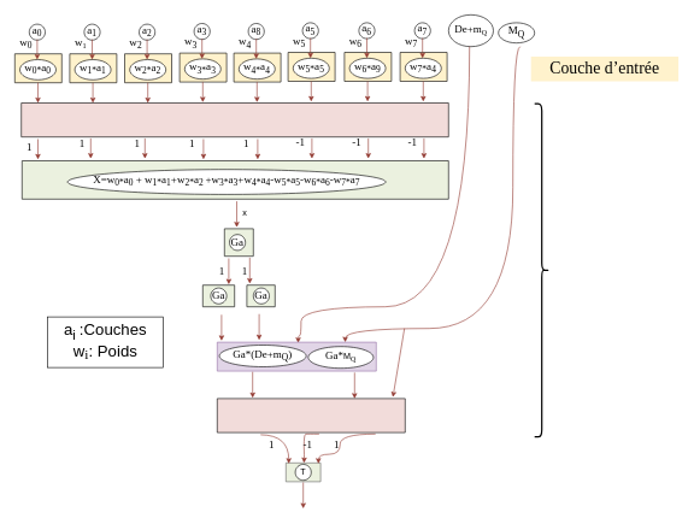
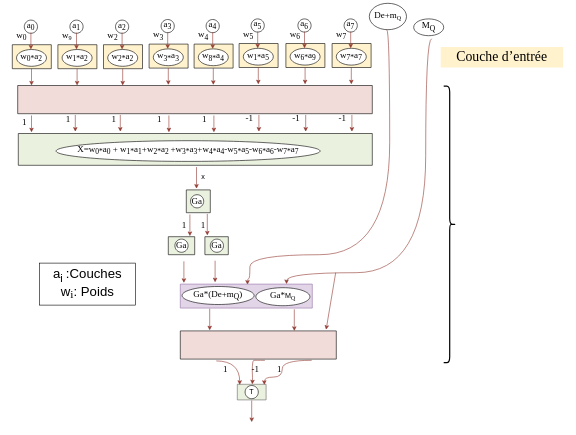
- <mxCell id="36" value="&lt;p style=&quot;margin-left: 0 ; margin-right: 0 ; margin-top: 0px ; margin-bottom: 0px ; text-indent: 0 ; direction: ltr&quot;&gt;&lt;font style=&quot;font-size: 15px ; font-family: &amp;#34;cambria math&amp;#34; ; color: #000000 ; direction: ltr ; letter-spacing: 0px ; line-height: 120% ; opacity: 1&quot;&gt;a&lt;sub&gt;8&lt;/sub&gt;&lt;/font&gt;&lt;/p&gt;" style="verticalAlign=middle;align=center;vsdxID=66;fillColor=#FFFFFF;gradientColor=none;shape=stencil(vVHLDsIgEPwajiQI6RfU+h8bu22JCGRB2/69kG1iazx58DazM/vIjjBtmiCi0CplCjecbZ8nYc5Ca+snJJsLEqYTph0C4Ujh4XvmEaqzont41gkL96naodXKrGF6YSfQtUi0OXXDVlqPfJNP6usotUhYbJIUMmQb/GGrAxpRljVycDBuc1hKM2LclX8/7H9nFfB+82Cd45T2+mcspcSRmu4F);spacingTop=-3;spacingBottom=-1;spacingLeft=-3;spacingRight=-3;labelBackgroundColor=none;rounded=0;html=1;whiteSpace=wrap;" parent="1" vertex="1"><mxGeometry x="343" y="32" width="22" height="22" as="geometry" /></mxCell>
+ <mxCell id="36" value="&lt;p style=&quot;margin-left: 0 ; margin-right: 0 ; margin-top: 0px ; margin-bottom: 0px ; text-indent: 0 ; direction: ltr&quot;&gt;&lt;font style=&quot;font-size: 15px ; font-family: &amp;#34;cambria math&amp;#34; ; color: #000000 ; direction: ltr ; letter-spacing: 0px ; line-height: 120% ; opacity: 1&quot;&gt;a&lt;sub&gt;4&lt;/sub&gt;&lt;/font&gt;&lt;/p&gt;" style="verticalAlign=middle;align=center;vsdxID=66;fillColor=#FFFFFF;gradientColor=none;shape=stencil(vVHLDsIgEPwajiQI6RfU+h8bu22JCGRB2/69kG1iazx58DazM/vIjjBtmiCi0CplCjecbZ8nYc5Ca+snJJsLEqYTph0C4Ujh4XvmEaqzont41gkL96naodXKrGF6YSfQtUi0OXXDVlqPfJNP6usotUhYbJIUMmQb/GGrAxpRljVycDBuc1hKM2LclX8/7H9nFfB+82Cd45T2+mcspcSRmu4F);spacingTop=-3;spacingBottom=-1;spacingLeft=-3;spacingRight=-3;labelBackgroundColor=none;rounded=0;html=1;whiteSpace=wrap;" parent="1" vertex="1"><mxGeometry x="343" y="32" width="22" height="22" as="geometry" /></mxCell>
- <mxCell id="82" value="&lt;span style=&quot;font-family: &amp;#34;cambria math&amp;#34; ; font-size: 15px&quot;&gt;De+&lt;/span&gt;&lt;span style=&quot;font-family: &amp;#34;cambria math&amp;#34; ; letter-spacing: 0px ; font-size: 15px&quot;&gt;m&lt;/span&gt;&lt;sub style=&quot;font-family: &amp;#34;cambria math&amp;#34; ; letter-spacing: 0px&quot;&gt;Q&lt;/sub&gt;&lt;span style=&quot;font-family: &amp;#34;cambria math&amp;#34; ; font-size: 15px&quot;&gt;&lt;br&gt;&lt;/span&gt;" style="verticalAlign=middle;align=center;vsdxID=66;fillColor=#FFFFFF;gradientColor=none;shape=stencil(vVHLDsIgEPwajiQI6RfU+h8bu22JCGRB2/69kG1iazx58DazM/vIjjBtmiCi0CplCjecbZ8nYc5Ca+snJJsLEqYTph0C4Ujh4XvmEaqzont41gkL96naodXKrGF6YSfQtUi0OXXDVlqPfJNP6usotUhYbJIUMmQb/GGrAxpRljVycDBuc1hKM2LclX8/7H9nFfB+82Cd45T2+mcspcSRmu4F);spacingTop=-3;spacingBottom=-1;spacingLeft=-3;spacingRight=-3;labelBackgroundColor=none;rounded=0;html=1;whiteSpace=wrap;" parent="1" vertex="1"><mxGeometry x="620" y="20" width="62" height="44" as="geometry" /></mxCell>
+ <mxCell id="82" value="&lt;span style=&quot;font-family: &amp;#34;cambria math&amp;#34; ; font-size: 15px&quot;&gt;De+&lt;/span&gt;&lt;span style=&quot;font-family: &amp;#34;cambria math&amp;#34; ; letter-spacing: 0px ; font-size: 15px&quot;&gt;m&lt;/span&gt;&lt;sub style=&quot;font-family: &amp;#34;cambria math&amp;#34; ; letter-spacing: 0px&quot;&gt;Q&lt;/sub&gt;&lt;span style=&quot;font-family: &amp;#34;cambria math&amp;#34; ; font-size: 15px&quot;&gt;&lt;br&gt;&lt;/span&gt;" style="verticalAlign=middle;align=center;vsdxID=66;fillColor=#FFFFFF;gradientColor=none;shape=stencil(vVHLDsIgEPwajiQI6RfU+h8bu22JCGRB2/69kG1iazx58DazM/vIjjBtmiCi0CplCjecbZ8nYc5Ca+snJJsLEqYTph0C4Ujh4XvmEaqzont41gkL96naodXKrGF6YSfQtUi0OXXDVlqPfJNP6usotUhYbJIUMmQb/GGrAxpRljVycDBuc1hKM2LclX8/7H9nFfB+82Cd45T2+mcspcSRmu4F);spacingTop=-3;spacingBottom=-1;spacingLeft=-3;spacingRight=-3;labelBackgroundColor=none;rounded=0;html=1;whiteSpace=wrap;" parent="1" vertex="1"><mxGeometry x="615" y="5" width="62" height="44" as="geometry" /></mxCell>
- <mxCell id="20" value="&lt;font style=&quot;letter-spacing: 0px ; font-family: &amp;#34;cambria math&amp;#34; ; direction: ltr ; line-height: 18px ; opacity: 1&quot;&gt;&lt;sub&gt;&lt;span style=&quot;font-size: 15px&quot;&gt;w&lt;/span&gt;&lt;span style=&quot;font-size: 12.5px&quot;&gt;&lt;sub&gt;1&lt;/sub&gt;&lt;/span&gt;&lt;/sub&gt;&lt;/font&gt;" style="text;html=1;align=center;verticalAlign=middle;resizable=0;points=[];autosize=1;strokeColor=none;" parent="1" vertex="1"><mxGeometry x="96" y="44" width="30" height="30" as="geometry" /></mxCell>
+ <mxCell id="20" value="&lt;font style=&quot;letter-spacing: 0px ; font-family: &amp;#34;cambria math&amp;#34; ; direction: ltr ; line-height: 18px ; opacity: 1&quot;&gt;&lt;sub&gt;&lt;span style=&quot;font-size: 15px&quot;&gt;w&lt;/span&gt;&lt;span style=&quot;font-size: 12.5px&quot;&gt;&lt;sub&gt;9&lt;/sub&gt;&lt;/span&gt;&lt;/sub&gt;&lt;/font&gt;" style="text;html=1;align=center;verticalAlign=middle;resizable=0;points=[];autosize=1;strokeColor=none;" parent="1" vertex="1"><mxGeometry x="96" y="44" width="30" height="30" as="geometry" /></mxCell>
- <mxCell id="41" value="&lt;p style=&quot;margin-left: 0 ; margin-right: 0 ; margin-top: 0px ; margin-bottom: 0px ; text-indent: 0 ; direction: ltr&quot;&gt;&lt;font style=&quot;font-size: 15px ; font-family: &amp;#34;cambria math&amp;#34; ; color: #000000 ; direction: ltr ; letter-spacing: 0px ; line-height: 120% ; opacity: 1&quot;&gt;w&lt;sub&gt;5*&lt;/sub&gt;a&lt;sub&gt;5&lt;/sub&gt;&lt;br&gt;&lt;/font&gt;&lt;/p&gt;" style="verticalAlign=middle;align=center;vsdxID=66;fillColor=#FFFFFF;gradientColor=none;shape=stencil(vVHLDsIgEPwajiQI6RfU+h8bu22JCGRB2/69kG1iazx58DazM/vIjjBtmiCi0CplCjecbZ8nYc5Ca+snJJsLEqYTph0C4Ujh4XvmEaqzont41gkL96naodXKrGF6YSfQtUi0OXXDVlqPfJNP6usotUhYbJIUMmQb/GGrAxpRljVycDBuc1hKM2LclX8/7H9nFfB+82Cd45T2+mcspcSRmu4F);spacingTop=-3;spacingBottom=-1;spacingLeft=-3;spacingRight=-3;labelBackgroundColor=none;rounded=0;html=1;whiteSpace=wrap;" parent="1" vertex="1"><mxGeometry x="405" y="80" width="50" height="28" as="geometry" /></mxCell>
+ <mxCell id="41" value="&lt;p style=&quot;margin-left: 0 ; margin-right: 0 ; margin-top: 0px ; margin-bottom: 0px ; text-indent: 0 ; direction: ltr&quot;&gt;&lt;font style=&quot;font-size: 15px ; font-family: &amp;#34;cambria math&amp;#34; ; color: #000000 ; direction: ltr ; letter-spacing: 0px ; line-height: 120% ; opacity: 1&quot;&gt;w&lt;sub&gt;1*&lt;/sub&gt;a&lt;sub&gt;5&lt;/sub&gt;&lt;br&gt;&lt;/font&gt;&lt;/p&gt;" style="verticalAlign=middle;align=center;vsdxID=66;fillColor=#FFFFFF;gradientColor=none;shape=stencil(vVHLDsIgEPwajiQI6RfU+h8bu22JCGRB2/69kG1iazx58DazM/vIjjBtmiCi0CplCjecbZ8nYc5Ca+snJJsLEqYTph0C4Ujh4XvmEaqzont41gkL96naodXKrGF6YSfQtUi0OXXDVlqPfJNP6usotUhYbJIUMmQb/GGrAxpRljVycDBuc1hKM2LclX8/7H9nFfB+82Cd45T2+mcspcSRmu4F);spacingTop=-3;spacingBottom=-1;spacingLeft=-3;spacingRight=-3;labelBackgroundColor=none;rounded=0;html=1;whiteSpace=wrap;" parent="1" vertex="1"><mxGeometry x="405" y="80" width="50" height="28" as="geometry" /></mxCell>
- <mxCell id="53" value="&lt;p style=&quot;margin-left: 0 ; margin-right: 0 ; margin-top: 0px ; margin-bottom: 0px ; text-indent: 0 ; direction: ltr&quot;&gt;&lt;font style=&quot;font-size: 15px ; font-family: &amp;#34;cambria math&amp;#34; ; color: #000000 ; direction: ltr ; letter-spacing: 0px ; line-height: 120% ; opacity: 1&quot;&gt;w&lt;sub&gt;7*&lt;/sub&gt;a&lt;sub&gt;4&lt;/sub&gt;&lt;br&gt;&lt;/font&gt;&lt;/p&gt;" style="verticalAlign=middle;align=center;vsdxID=66;fillColor=#FFFFFF;gradientColor=none;shape=stencil(vVHLDsIgEPwajiQI6RfU+h8bu22JCGRB2/69kG1iazx58DazM/vIjjBtmiCi0CplCjecbZ8nYc5Ca+snJJsLEqYTph0C4Ujh4XvmEaqzont41gkL96naodXKrGF6YSfQtUi0OXXDVlqPfJNP6usotUhYbJIUMmQb/GGrAxpRljVycDBuc1hKM2LclX8/7H9nFfB+82Cd45T2+mcspcSRmu4F);spacingTop=-3;spacingBottom=-1;spacingLeft=-3;spacingRight=-3;labelBackgroundColor=none;rounded=0;html=1;whiteSpace=wrap;" parent="1" vertex="1"><mxGeometry x="560" y="80" width="50" height="28" as="geometry" /></mxCell>
+ <mxCell id="53" value="&lt;p style=&quot;margin-left: 0 ; margin-right: 0 ; margin-top: 0px ; margin-bottom: 0px ; text-indent: 0 ; direction: ltr&quot;&gt;&lt;font style=&quot;font-size: 15px ; font-family: &amp;#34;cambria math&amp;#34; ; color: #000000 ; direction: ltr ; letter-spacing: 0px ; line-height: 120% ; opacity: 1&quot;&gt;w&lt;sub&gt;7*&lt;/sub&gt;a&lt;sub&gt;7&lt;/sub&gt;&lt;br&gt;&lt;/font&gt;&lt;/p&gt;" style="verticalAlign=middle;align=center;vsdxID=66;fillColor=#FFFFFF;gradientColor=none;shape=stencil(vVHLDsIgEPwajiQI6RfU+h8bu22JCGRB2/69kG1iazx58DazM/vIjjBtmiCi0CplCjecbZ8nYc5Ca+snJJsLEqYTph0C4Ujh4XvmEaqzont41gkL96naodXKrGF6YSfQtUi0OXXDVlqPfJNP6usotUhYbJIUMmQb/GGrAxpRljVycDBuc1hKM2LclX8/7H9nFfB+82Cd45T2+mcspcSRmu4F);spacingTop=-3;spacingBottom=-1;spacingLeft=-3;spacingRight=-3;labelBackgroundColor=none;rounded=0;html=1;whiteSpace=wrap;" parent="1" vertex="1"><mxGeometry x="560" y="80" width="50" height="28" as="geometry" /></mxCell>
- <mxCell id="11" value="&lt;p style=&quot;margin-left: 0 ; margin-right: 0 ; margin-top: 0px ; margin-bottom: 0px ; text-indent: 0 ; direction: ltr&quot;&gt;&lt;font style=&quot;font-size: 15px ; font-family: &amp;#34;cambria math&amp;#34; ; color: #000000 ; direction: ltr ; letter-spacing: 0px ; line-height: 120% ; opacity: 1&quot;&gt;w&lt;sub&gt;0*&lt;/sub&gt;a&lt;sub&gt;0&lt;/sub&gt;&lt;br&gt;&lt;/font&gt;&lt;/p&gt;" style="verticalAlign=middle;align=center;vsdxID=66;fillColor=#FFFFFF;gradientColor=none;shape=stencil(vVHLDsIgEPwajiQI6RfU+h8bu22JCGRB2/69kG1iazx58DazM/vIjjBtmiCi0CplCjecbZ8nYc5Ca+snJJsLEqYTph0C4Ujh4XvmEaqzont41gkL96naodXKrGF6YSfQtUi0OXXDVlqPfJNP6usotUhYbJIUMmQb/GGrAxpRljVycDBuc1hKM2LclX8/7H9nFfB+82Cd45T2+mcspcSRmu4F);spacingTop=-3;spacingBottom=-1;spacingLeft=-3;spacingRight=-3;labelBackgroundColor=none;rounded=0;html=1;whiteSpace=wrap;" parent="1" vertex="1"><mxGeometry x="27" y="82" width="50" height="28" as="geometry" /></mxCell>
+ <mxCell id="11" value="&lt;p style=&quot;margin-left: 0 ; margin-right: 0 ; margin-top: 0px ; margin-bottom: 0px ; text-indent: 0 ; direction: ltr&quot;&gt;&lt;font style=&quot;font-size: 15px ; font-family: &amp;#34;cambria math&amp;#34; ; color: #000000 ; direction: ltr ; letter-spacing: 0px ; line-height: 120% ; opacity: 1&quot;&gt;w&lt;sub&gt;0*&lt;/sub&gt;a&lt;sub&gt;2&lt;/sub&gt;&lt;br&gt;&lt;/font&gt;&lt;/p&gt;" style="verticalAlign=middle;align=center;vsdxID=66;fillColor=#FFFFFF;gradientColor=none;shape=stencil(vVHLDsIgEPwajiQI6RfU+h8bu22JCGRB2/69kG1iazx58DazM/vIjjBtmiCi0CplCjecbZ8nYc5Ca+snJJsLEqYTph0C4Ujh4XvmEaqzont41gkL96naodXKrGF6YSfQtUi0OXXDVlqPfJNP6usotUhYbJIUMmQb/GGrAxpRljVycDBuc1hKM2LclX8/7H9nFfB+82Cd45T2+mcspcSRmu4F);spacingTop=-3;spacingBottom=-1;spacingLeft=-3;spacingRight=-3;labelBackgroundColor=none;rounded=0;html=1;whiteSpace=wrap;" parent="1" vertex="1"><mxGeometry x="27" y="82" width="50" height="28" as="geometry" /></mxCell>
- <mxCell id="17" value="&lt;p style=&quot;margin-left: 0 ; margin-right: 0 ; margin-top: 0px ; margin-bottom: 0px ; text-indent: 0 ; direction: ltr&quot;&gt;&lt;font style=&quot;font-size: 15px ; font-family: &amp;#34;cambria math&amp;#34; ; color: #000000 ; direction: ltr ; letter-spacing: 0px ; line-height: 120% ; opacity: 1&quot;&gt;w&lt;sub&gt;1*&lt;/sub&gt;a&lt;sub&gt;1&lt;/sub&gt;&lt;br&gt;&lt;/font&gt;&lt;/p&gt;" style="verticalAlign=middle;align=center;vsdxID=66;fillColor=#FFFFFF;gradientColor=none;shape=stencil(vVHLDsIgEPwajiQI6RfU+h8bu22JCGRB2/69kG1iazx58DazM/vIjjBtmiCi0CplCjecbZ8nYc5Ca+snJJsLEqYTph0C4Ujh4XvmEaqzont41gkL96naodXKrGF6YSfQtUi0OXXDVlqPfJNP6usotUhYbJIUMmQb/GGrAxpRljVycDBuc1hKM2LclX8/7H9nFfB+82Cd45T2+mcspcSRmu4F);spacingTop=-3;spacingBottom=-1;spacingLeft=-3;spacingRight=-3;labelBackgroundColor=none;rounded=0;html=1;whiteSpace=wrap;" parent="1" vertex="1"><mxGeometry x="103" y="82" width="50" height="28" as="geometry" /></mxCell>
+ <mxCell id="17" value="&lt;p style=&quot;margin-left: 0 ; margin-right: 0 ; margin-top: 0px ; margin-bottom: 0px ; text-indent: 0 ; direction: ltr&quot;&gt;&lt;font style=&quot;font-size: 15px ; font-family: &amp;#34;cambria math&amp;#34; ; color: #000000 ; direction: ltr ; letter-spacing: 0px ; line-height: 120% ; opacity: 1&quot;&gt;w&lt;sub&gt;1*&lt;/sub&gt;a&lt;sub&gt;2&lt;/sub&gt;&lt;br&gt;&lt;/font&gt;&lt;/p&gt;" style="verticalAlign=middle;align=center;vsdxID=66;fillColor=#FFFFFF;gradientColor=none;shape=stencil(vVHLDsIgEPwajiQI6RfU+h8bu22JCGRB2/69kG1iazx58DazM/vIjjBtmiCi0CplCjecbZ8nYc5Ca+snJJsLEqYTph0C4Ujh4XvmEaqzont41gkL96naodXKrGF6YSfQtUi0OXXDVlqPfJNP6usotUhYbJIUMmQb/GGrAxpRljVycDBuc1hKM2LclX8/7H9nFfB+82Cd45T2+mcspcSRmu4F);spacingTop=-3;spacingBottom=-1;spacingLeft=-3;spacingRight=-3;labelBackgroundColor=none;rounded=0;html=1;whiteSpace=wrap;" parent="1" vertex="1"><mxGeometry x="103" y="82" width="50" height="28" as="geometry" /></mxCell>
- <mxCell id="35" value="&lt;p style=&quot;margin-left: 0 ; margin-right: 0 ; margin-top: 0px ; margin-bottom: 0px ; text-indent: 0 ; direction: ltr&quot;&gt;&lt;font style=&quot;font-size: 15px ; font-family: &amp;#34;cambria math&amp;#34; ; color: #000000 ; direction: ltr ; letter-spacing: 0px ; line-height: 120% ; opacity: 1&quot;&gt;w&lt;sub&gt;4*&lt;/sub&gt;a&lt;sub&gt;4&lt;/sub&gt;&lt;br&gt;&lt;/font&gt;&lt;/p&gt;" style="verticalAlign=middle;align=center;vsdxID=66;fillColor=#FFFFFF;gradientColor=none;shape=stencil(vVHLDsIgEPwajiQI6RfU+h8bu22JCGRB2/69kG1iazx58DazM/vIjjBtmiCi0CplCjecbZ8nYc5Ca+snJJsLEqYTph0C4Ujh4XvmEaqzont41gkL96naodXKrGF6YSfQtUi0OXXDVlqPfJNP6usotUhYbJIUMmQb/GGrAxpRljVycDBuc1hKM2LclX8/7H9nFfB+82Cd45T2+mcspcSRmu4F);spacingTop=-3;spacingBottom=-1;spacingLeft=-3;spacingRight=-3;labelBackgroundColor=none;rounded=0;html=1;whiteSpace=wrap;" parent="1" vertex="1"><mxGeometry x="330" y="81" width="50" height="28" as="geometry" /></mxCell>
+ <mxCell id="35" value="&lt;p style=&quot;margin-left: 0 ; margin-right: 0 ; margin-top: 0px ; margin-bottom: 0px ; text-indent: 0 ; direction: ltr&quot;&gt;&lt;font style=&quot;font-size: 15px ; font-family: &amp;#34;cambria math&amp;#34; ; color: #000000 ; direction: ltr ; letter-spacing: 0px ; line-height: 120% ; opacity: 1&quot;&gt;w&lt;sub&gt;8*&lt;/sub&gt;a&lt;sub&gt;4&lt;/sub&gt;&lt;br&gt;&lt;/font&gt;&lt;/p&gt;" style="verticalAlign=middle;align=center;vsdxID=66;fillColor=#FFFFFF;gradientColor=none;shape=stencil(vVHLDsIgEPwajiQI6RfU+h8bu22JCGRB2/69kG1iazx58DazM/vIjjBtmiCi0CplCjecbZ8nYc5Ca+snJJsLEqYTph0C4Ujh4XvmEaqzont41gkL96naodXKrGF6YSfQtUi0OXXDVlqPfJNP6usotUhYbJIUMmQb/GGrAxpRljVycDBuc1hKM2LclX8/7H9nFfB+82Cd45T2+mcspcSRmu4F);spacingTop=-3;spacingBottom=-1;spacingLeft=-3;spacingRight=-3;labelBackgroundColor=none;rounded=0;html=1;whiteSpace=wrap;" parent="1" vertex="1"><mxGeometry x="330" y="81" width="50" height="28" as="geometry" /></mxCell>
